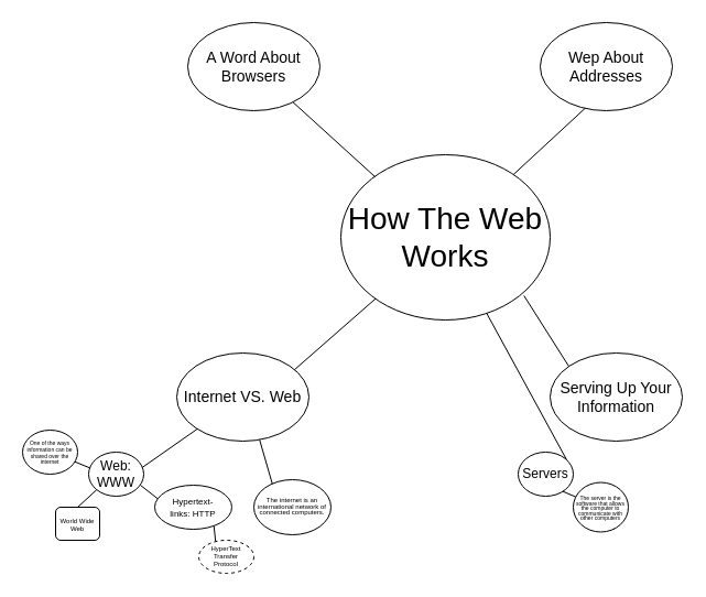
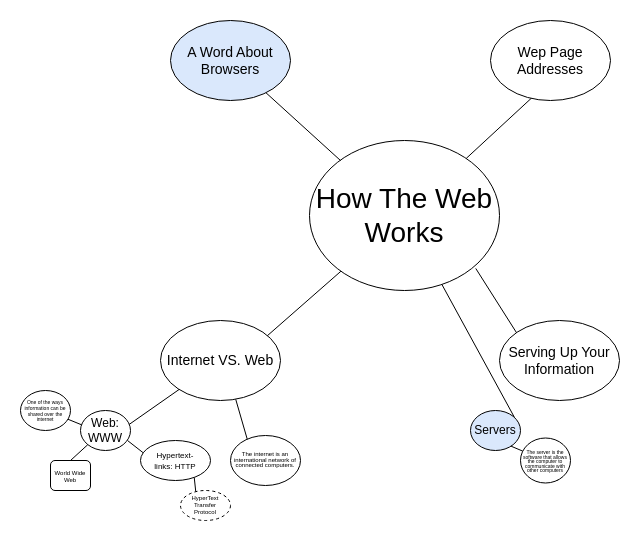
- <mxCell id="9" value="&lt;font style=&quot;font-size: 14px;&quot;&gt;A Word About Browsers&lt;/font&gt;" style="ellipse;whiteSpace=wrap;html=1;" parent="1" vertex="1"><mxGeometry x="170" y="20" width="120" height="80" as="geometry" /></mxCell>
+ <mxCell id="9" value="&lt;font style=&quot;font-size: 14px;&quot;&gt;A Word About Browsers&lt;/font&gt;" style="ellipse;whiteSpace=wrap;html=1;fillColor=#dae8fc;" parent="1" vertex="1"><mxGeometry x="170" y="20" width="120" height="80" as="geometry" /></mxCell>
- <mxCell id="11" value="&lt;font style=&quot;font-size: 14px;&quot;&gt;Wep About Addresses&lt;/font&gt;" style="ellipse;whiteSpace=wrap;html=1;" parent="1" vertex="1"><mxGeometry x="490" y="20" width="120" height="80" as="geometry" /></mxCell>
+ <mxCell id="11" value="&lt;font style=&quot;font-size: 14px;&quot;&gt;Wep Page Addresses&lt;/font&gt;" style="ellipse;whiteSpace=wrap;html=1;" parent="1" vertex="1"><mxGeometry x="490" y="20" width="120" height="80" as="geometry" /></mxCell>
- <mxCell id="25" value="Servers" style="ellipse;whiteSpace=wrap;html=1;" vertex="1" parent="1"><mxGeometry x="470" y="410" width="50" height="40" as="geometry" /></mxCell>
+ <mxCell id="25" value="Servers" style="ellipse;whiteSpace=wrap;html=1;fillColor=#dae8fc;" vertex="1" parent="1"><mxGeometry x="470" y="410" width="50" height="40" as="geometry" /></mxCell>
